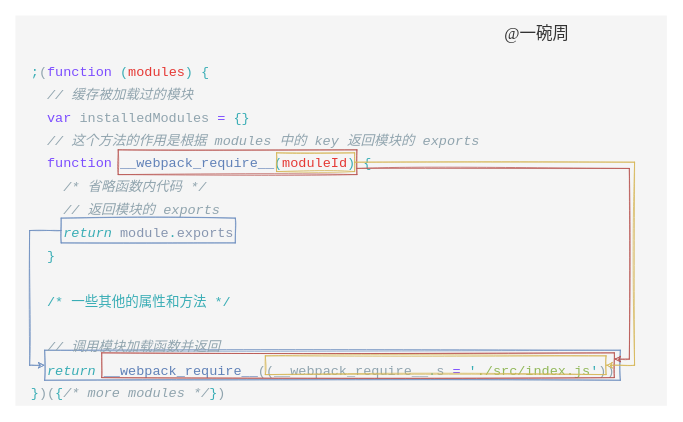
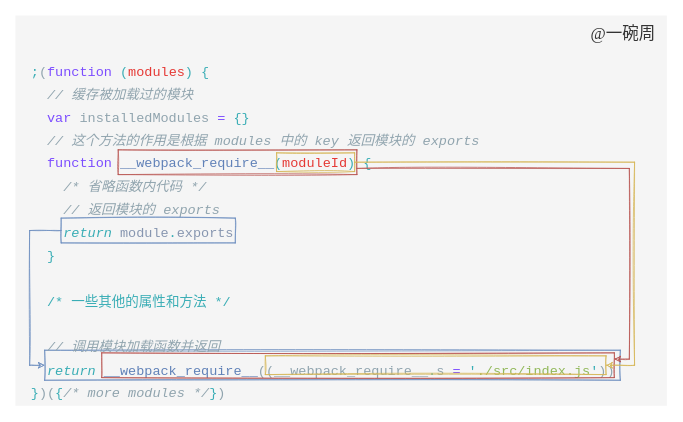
- <mxCell id="4" value="&lt;font face=&quot;ZCOOL KuaiLe&quot; style=&quot;font-size: 22px&quot;&gt;@一碗周&lt;/font&gt;" style="text;html=1;strokeColor=none;fillColor=none;align=center;verticalAlign=middle;whiteSpace=wrap;rounded=0;labelBackgroundColor=none;sketch=1;fontColor=#333333;" parent="1" vertex="1"><mxGeometry x="660" y="25" width="110" height="40" as="geometry" /></mxCell>
+ <mxCell id="4" value="&lt;font face=&quot;ZCOOL KuaiLe&quot; style=&quot;font-size: 22px&quot;&gt;@一碗周&lt;/font&gt;" style="text;html=1;strokeColor=none;fillColor=none;align=center;verticalAlign=middle;whiteSpace=wrap;rounded=0;labelBackgroundColor=none;sketch=1;fontColor=#333333;" parent="1" vertex="1"><mxGeometry x="775" y="25" width="110" height="40" as="geometry" /></mxCell>
